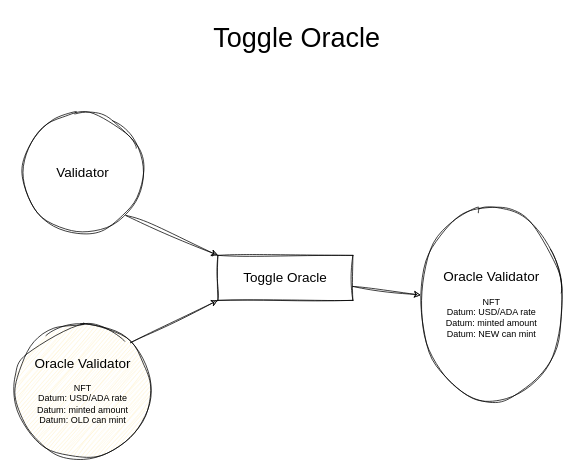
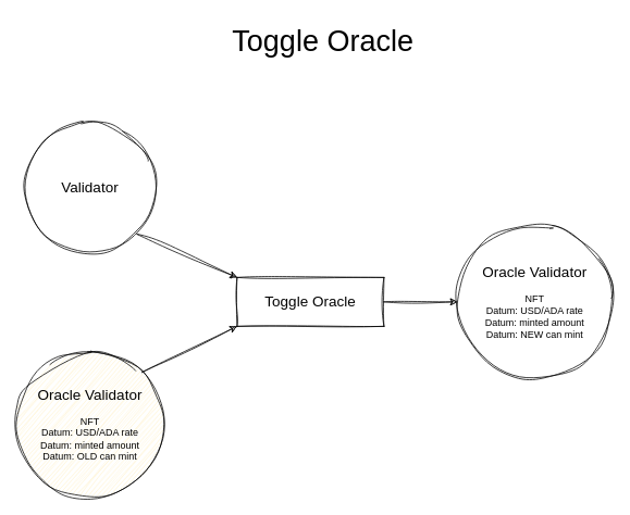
- <mxCell id="6" value="&lt;font style=&quot;font-size: 18px;&quot;&gt;Oracle Validator&lt;/font&gt;&lt;br&gt;&lt;br&gt;NFT&lt;br&gt;Datum: USD/ADA rate&lt;br&gt;Datum: minted amount&lt;br&gt;Datum: NEW can mint" style="ellipse;whiteSpace=wrap;html=1;aspect=fixed;sketch=1;curveFitting=1;jiggle=2;rounded=0;" parent="1" vertex="1"><mxGeometry x="560" y="275" width="190" height="260" as="geometry" /></mxCell>
+ <mxCell id="6" value="&lt;font style=&quot;font-size: 18px;&quot;&gt;Oracle Validator&lt;/font&gt;&lt;br&gt;&lt;br&gt;NFT&lt;br&gt;Datum: USD/ADA rate&lt;br&gt;Datum: minted amount&lt;br&gt;Datum: NEW can mint" style="ellipse;whiteSpace=wrap;html=1;aspect=fixed;sketch=1;curveFitting=1;jiggle=2;rounded=0;" parent="1" vertex="1"><mxGeometry x="560" y="275" width="190" height="190" as="geometry" /></mxCell>
